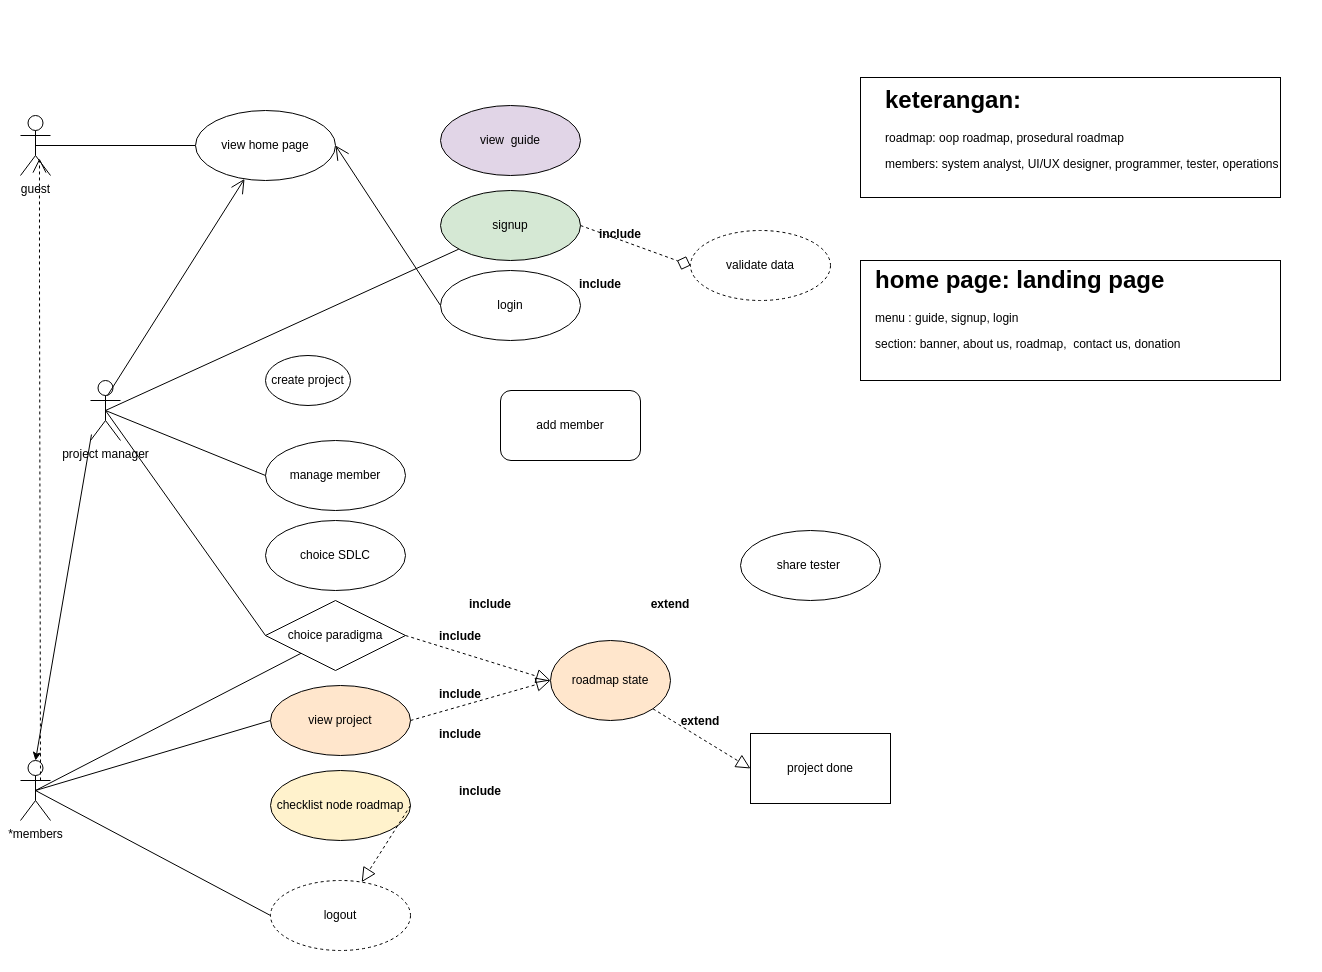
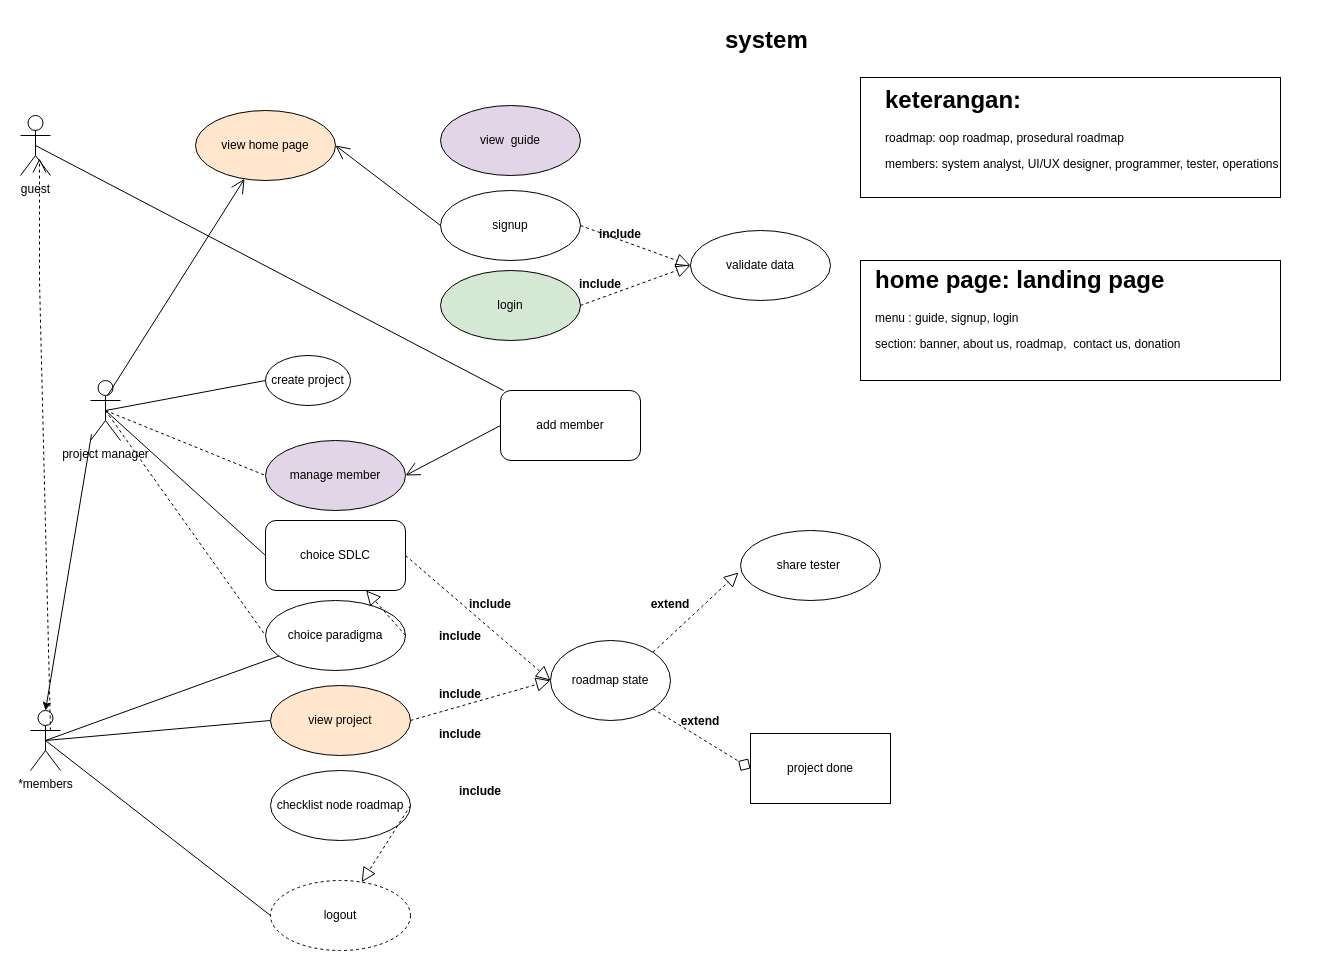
+ <mxCell id="52" value="&lt;h1&gt;system&lt;/h1&gt;" style="text;html=1;strokeColor=none;fillColor=none;spacing=5;spacingTop=-20;whiteSpace=wrap;overflow=hidden;rounded=0;" parent="1" vertex="1"><mxGeometry x="720" width="120" height="50" as="geometry" y="20" /></mxCell>
- <mxCell id="15" value="" style="endArrow=none;html=1;rounded=0;entryX=0;entryY=0.5;entryDx=0;entryDy=0;exitX=0.5;exitY=0.5;exitDx=0;exitDy=0;exitPerimeter=0;" parent="1" source="2" target="43" edge="1"><mxGeometry width="50" height="50" relative="1" as="geometry"><mxPoint x="360" y="90" as="sourcePoint" /><mxPoint x="160" y="80" as="targetPoint" /></mxGeometry></mxCell>
+ <mxCell id="15" value="" style="endArrow=none;html=1;rounded=0;exitX=0.5;exitY=0.5;exitDx=0;exitDy=0;exitPerimeter=0;" parent="1" source="2" target="14" edge="1"><mxGeometry width="50" height="50" relative="1" as="geometry"><mxPoint x="360" y="90" as="sourcePoint" /><mxPoint x="160" y="80" as="targetPoint" /></mxGeometry></mxCell>
- <mxCell id="43" value="view home page" style="ellipse;whiteSpace=wrap;html=1;" parent="1" vertex="1"><mxGeometry x="195" y="110" width="140" height="70" as="geometry" /></mxCell>
+ <mxCell id="43" value="view home page" style="ellipse;whiteSpace=wrap;html=1;fillColor=#ffe6cc;" parent="1" vertex="1"><mxGeometry x="195" y="110" width="140" height="70" as="geometry" /></mxCell>
+ <mxCell id="44" value="" style="endArrow=open;endFill=1;endSize=12;html=1;rounded=0;entryX=1;entryY=0.5;entryDx=0;entryDy=0;exitX=0;exitY=0.5;exitDx=0;exitDy=0;" parent="1" source="5" target="43" edge="1"><mxGeometry width="160" relative="1" as="geometry"><mxPoint x="310" y="280" as="sourcePoint" /><mxPoint x="470" y="280" as="targetPoint" /></mxGeometry></mxCell>
- <mxCell id="5" value="signup" style="ellipse;whiteSpace=wrap;html=1;fillColor=#d5e8d4;" parent="1" vertex="1"><mxGeometry x="440" y="190" width="140" height="70" as="geometry" /></mxCell>
+ <mxCell id="5" value="signup" style="ellipse;whiteSpace=wrap;html=1;" parent="1" vertex="1"><mxGeometry x="440" y="190" width="140" height="70" as="geometry" /></mxCell>
- <mxCell id="45" value="" style="endArrow=open;endFill=1;endSize=12;html=1;rounded=0;entryX=1;entryY=0.5;entryDx=0;entryDy=0;exitX=0;exitY=0.5;exitDx=0;exitDy=0;" parent="1" source="16" target="43" edge="1"><mxGeometry width="160" relative="1" as="geometry"><mxPoint x="410" y="180" as="sourcePoint" /><mxPoint x="320" y="210" as="targetPoint" /></mxGeometry></mxCell>
- <mxCell id="53" value="" style="endArrow=diamond;dashed=1;endFill=0;endSize=12;html=1;rounded=0;entryX=0;entryY=0.5;entryDx=0;entryDy=0;exitX=1;exitY=0.5;exitDx=0;exitDy=0;" edge="1" parent="1" source="5" target="54"><mxGeometry width="160" relative="1" as="geometry"><mxPoint x="590" y="315" as="sourcePoint" /><mxPoint x="680" y="279" as="targetPoint" /></mxGeometry></mxCell>
+ <mxCell id="53" value="" style="endArrow=block;dashed=1;endFill=0;endSize=12;html=1;rounded=0;entryX=0;entryY=0.5;entryDx=0;entryDy=0;exitX=1;exitY=0.5;exitDx=0;exitDy=0;" edge="1" parent="1" source="5" target="54"><mxGeometry width="160" relative="1" as="geometry"><mxPoint x="590" y="315" as="sourcePoint" /><mxPoint x="680" y="279" as="targetPoint" /></mxGeometry></mxCell>
- <mxCell id="54" value="validate data" style="ellipse;whiteSpace=wrap;html=1;dashed=1;" vertex="1" parent="1"><mxGeometry x="690" y="230" width="140" height="70" as="geometry" /></mxCell>
+ <mxCell id="54" value="validate data" style="ellipse;whiteSpace=wrap;html=1;" vertex="1" parent="1"><mxGeometry x="690" y="230" width="140" height="70" as="geometry" /></mxCell>
+ <mxCell id="46" value="" style="endArrow=block;dashed=1;endFill=0;endSize=12;html=1;rounded=0;entryX=0;entryY=0.5;entryDx=0;entryDy=0;exitX=1;exitY=0.5;exitDx=0;exitDy=0;" parent="1" source="16" target="54" edge="1"><mxGeometry width="160" relative="1" as="geometry"><mxPoint x="520" y="180" as="sourcePoint" /><mxPoint x="680" y="279" as="targetPoint" /></mxGeometry></mxCell>
- <mxCell id="16" value="login" style="ellipse;whiteSpace=wrap;html=1;" parent="1" vertex="1"><mxGeometry x="440" y="270" width="140" height="70" as="geometry" /></mxCell>
+ <mxCell id="16" value="login" style="ellipse;whiteSpace=wrap;html=1;fillColor=#d5e8d4;" parent="1" vertex="1"><mxGeometry x="440" y="270" width="140" height="70" as="geometry" /></mxCell>
- <mxCell id="17" value="" style="endArrow=none;html=1;rounded=0;exitX=0.5;exitY=0.5;exitDx=0;exitDy=0;exitPerimeter=0;" parent="1" source="3" target="5" edge="1"><mxGeometry width="50" height="50" relative="1" as="geometry"><mxPoint x="110" y="540" as="sourcePoint" /><mxPoint x="160" y="490" as="targetPoint" /></mxGeometry></mxCell>
+ <mxCell id="17" value="" style="endArrow=none;html=1;rounded=0;exitX=0.5;exitY=0.5;exitDx=0;exitDy=0;exitPerimeter=0;entryX=0;entryY=0.5;entryDx=0;entryDy=0;" parent="1" source="3" target="11" edge="1"><mxGeometry width="50" height="50" relative="1" as="geometry"><mxPoint x="110" y="540" as="sourcePoint" /><mxPoint x="160" y="490" as="targetPoint" /></mxGeometry></mxCell>
- <mxCell id="50" value="" style="endArrow=none;html=1;rounded=0;entryX=0;entryY=0.5;entryDx=0;entryDy=0;exitX=0.5;exitY=0.5;exitDx=0;exitDy=0;exitPerimeter=0;" parent="1" source="3" target="49" edge="1"><mxGeometry width="50" height="50" relative="1" as="geometry"><mxPoint x="160" y="390" as="sourcePoint" /><mxPoint x="275" y="400" as="targetPoint" /></mxGeometry></mxCell>
+ <mxCell id="50" value="" style="endArrow=none;html=1;rounded=0;entryX=0;entryY=0.5;entryDx=0;entryDy=0;exitX=0.5;exitY=0.5;exitDx=0;exitDy=0;exitPerimeter=0;dashed=1;" parent="1" source="3" target="49" edge="1"><mxGeometry width="50" height="50" relative="1" as="geometry"><mxPoint x="160" y="390" as="sourcePoint" /><mxPoint x="275" y="400" as="targetPoint" /></mxGeometry></mxCell>
+ <mxCell id="51" value="" style="endArrow=open;endFill=1;endSize=12;html=1;rounded=0;exitX=0;exitY=0.5;exitDx=0;exitDy=0;entryX=1;entryY=0.5;entryDx=0;entryDy=0;" parent="1" source="14" target="49" edge="1"><mxGeometry width="160" relative="1" as="geometry"><mxPoint x="400" y="550" as="sourcePoint" /><mxPoint x="560" y="550" as="targetPoint" /></mxGeometry></mxCell>
- <mxCell id="49" value="manage member" style="ellipse;whiteSpace=wrap;html=1;" parent="1" vertex="1"><mxGeometry x="265" y="440" width="140" height="70" as="geometry" /></mxCell>
+ <mxCell id="49" value="manage member" style="ellipse;whiteSpace=wrap;html=1;fillColor=#e1d5e7;" parent="1" vertex="1"><mxGeometry x="265" y="440" width="140" height="70" as="geometry" /></mxCell>
+ <mxCell id="20" value="" style="endArrow=none;html=1;rounded=0;exitX=0.5;exitY=0.5;exitDx=0;exitDy=0;exitPerimeter=0;entryX=0;entryY=0.5;entryDx=0;entryDy=0;" parent="1" source="3" target="9" edge="1"><mxGeometry width="50" height="50" relative="1" as="geometry"><mxPoint x="300" y="520" as="sourcePoint" /><mxPoint x="350" y="470" as="targetPoint" /></mxGeometry></mxCell>
- <mxCell id="19" value="" style="endArrow=none;html=1;rounded=0;exitX=0.5;exitY=0.5;exitDx=0;exitDy=0;exitPerimeter=0;entryX=0;entryY=0.5;entryDx=0;entryDy=0;" parent="1" source="3" target="10" edge="1"><mxGeometry width="50" height="50" relative="1" as="geometry"><mxPoint x="300" y="400" as="sourcePoint" /><mxPoint x="350" y="350" as="targetPoint" /></mxGeometry></mxCell>
+ <mxCell id="19" value="" style="endArrow=none;html=1;rounded=0;exitX=0.5;exitY=0.5;exitDx=0;exitDy=0;exitPerimeter=0;entryX=0;entryY=0.5;entryDx=0;entryDy=0;dashed=1;" parent="1" source="3" target="10" edge="1"><mxGeometry width="50" height="50" relative="1" as="geometry"><mxPoint x="300" y="400" as="sourcePoint" /><mxPoint x="350" y="350" as="targetPoint" /></mxGeometry></mxCell>
- <mxCell id="9" value="choice SDLC" style="ellipse;whiteSpace=wrap;html=1;" parent="1" vertex="1"><mxGeometry x="265" y="520" width="140" height="70" as="geometry" /></mxCell>
+ <mxCell id="9" value="choice SDLC" style="whiteSpace=wrap;html=1;rounded=1;" parent="1" vertex="1"><mxGeometry x="265" y="520" width="140" height="70" as="geometry" /></mxCell>
+ <mxCell id="25" value="" style="endArrow=block;dashed=1;endFill=0;endSize=12;html=1;rounded=0;exitX=1;exitY=0.5;exitDx=0;exitDy=0;entryX=0;entryY=0.5;entryDx=0;entryDy=0;" parent="1" source="9" target="22" edge="1"><mxGeometry width="160" relative="1" as="geometry"><mxPoint x="240" y="640" as="sourcePoint" /><mxPoint x="400" y="640" as="targetPoint" /></mxGeometry></mxCell>
+ <mxCell id="35" value="" style="endArrow=block;dashed=1;endFill=0;endSize=12;html=1;rounded=0;exitX=1;exitY=0;exitDx=0;exitDy=0;entryX=-0.014;entryY=0.6;entryDx=0;entryDy=0;entryPerimeter=0;" parent="1" source="22" target="30" edge="1"><mxGeometry width="160" relative="1" as="geometry"><mxPoint x="270" y="800" as="sourcePoint" /><mxPoint x="710" y="670" as="targetPoint" /></mxGeometry></mxCell>
- <mxCell id="10" value="choice paradigma" style="rhombus;whiteSpace=wrap;html=1;" parent="1" vertex="1"><mxGeometry x="265" y="600" width="140" height="70" as="geometry" /></mxCell>
+ <mxCell id="10" value="choice paradigma" style="ellipse;whiteSpace=wrap;html=1;" parent="1" vertex="1"><mxGeometry x="265" y="600" width="140" height="70" as="geometry" /></mxCell>
- <mxCell id="24" value="" style="endArrow=block;dashed=1;endFill=0;endSize=12;html=1;rounded=0;exitX=1;exitY=0.5;exitDx=0;exitDy=0;entryX=0;entryY=0.5;entryDx=0;entryDy=0;" parent="1" source="10" target="22" edge="1"><mxGeometry width="160" relative="1" as="geometry"><mxPoint x="420" y="570" as="sourcePoint" /><mxPoint x="500" y="660" as="targetPoint" /></mxGeometry></mxCell>
+ <mxCell id="24" value="" style="endArrow=block;dashed=1;endFill=0;endSize=12;html=1;rounded=0;exitX=1;exitY=0.5;exitDx=0;exitDy=0;" parent="1" source="10" target="9" edge="1"><mxGeometry width="160" relative="1" as="geometry"><mxPoint x="420" y="570" as="sourcePoint" /><mxPoint x="500" y="660" as="targetPoint" /></mxGeometry></mxCell>
- <mxCell id="22" value="roadmap state" style="ellipse;whiteSpace=wrap;html=1;fillColor=#ffe6cc;" parent="1" vertex="1"><mxGeometry x="550" y="640" width="120" height="80" as="geometry" /></mxCell>
+ <mxCell id="22" value="roadmap state" style="ellipse;whiteSpace=wrap;html=1;" parent="1" vertex="1"><mxGeometry x="550" y="640" width="120" height="80" as="geometry" /></mxCell>
- <mxCell id="39" value="" style="endArrow=block;dashed=1;endFill=0;endSize=12;html=1;rounded=0;exitX=1;exitY=1;exitDx=0;exitDy=0;entryX=0;entryY=0.5;entryDx=0;entryDy=0;" parent="1" source="22" target="38" edge="1"><mxGeometry width="160" relative="1" as="geometry"><mxPoint x="590" y="660" as="sourcePoint" /><mxPoint x="750" y="660" as="targetPoint" /></mxGeometry></mxCell>
+ <mxCell id="39" value="" style="endArrow=diamond;dashed=1;endFill=0;endSize=12;html=1;rounded=0;exitX=1;exitY=1;exitDx=0;exitDy=0;entryX=0;entryY=0.5;entryDx=0;entryDy=0;" parent="1" source="22" target="38" edge="1"><mxGeometry width="160" relative="1" as="geometry"><mxPoint x="590" y="660" as="sourcePoint" /><mxPoint x="750" y="660" as="targetPoint" /></mxGeometry></mxCell>
- <mxCell id="4" value="*members" style="shape=umlActor;verticalLabelPosition=bottom;verticalAlign=top;html=1;" parent="1" vertex="1"><mxGeometry x="20" y="760" width="30" height="60" as="geometry" /></mxCell>
+ <mxCell id="4" value="*members" style="shape=umlActor;verticalLabelPosition=bottom;verticalAlign=top;html=1;" parent="1" vertex="1"><mxGeometry x="30" y="710" width="30" height="60" as="geometry" /></mxCell>
- <mxCell id="12" value="checklist node roadmap" style="ellipse;whiteSpace=wrap;html=1;fillColor=#fff2cc;" parent="1" vertex="1"><mxGeometry x="270" y="770" width="140" height="70" as="geometry" /></mxCell>
+ <mxCell id="12" value="checklist node roadmap" style="ellipse;whiteSpace=wrap;html=1;" parent="1" vertex="1"><mxGeometry x="270" y="770" width="140" height="70" as="geometry" /></mxCell>
